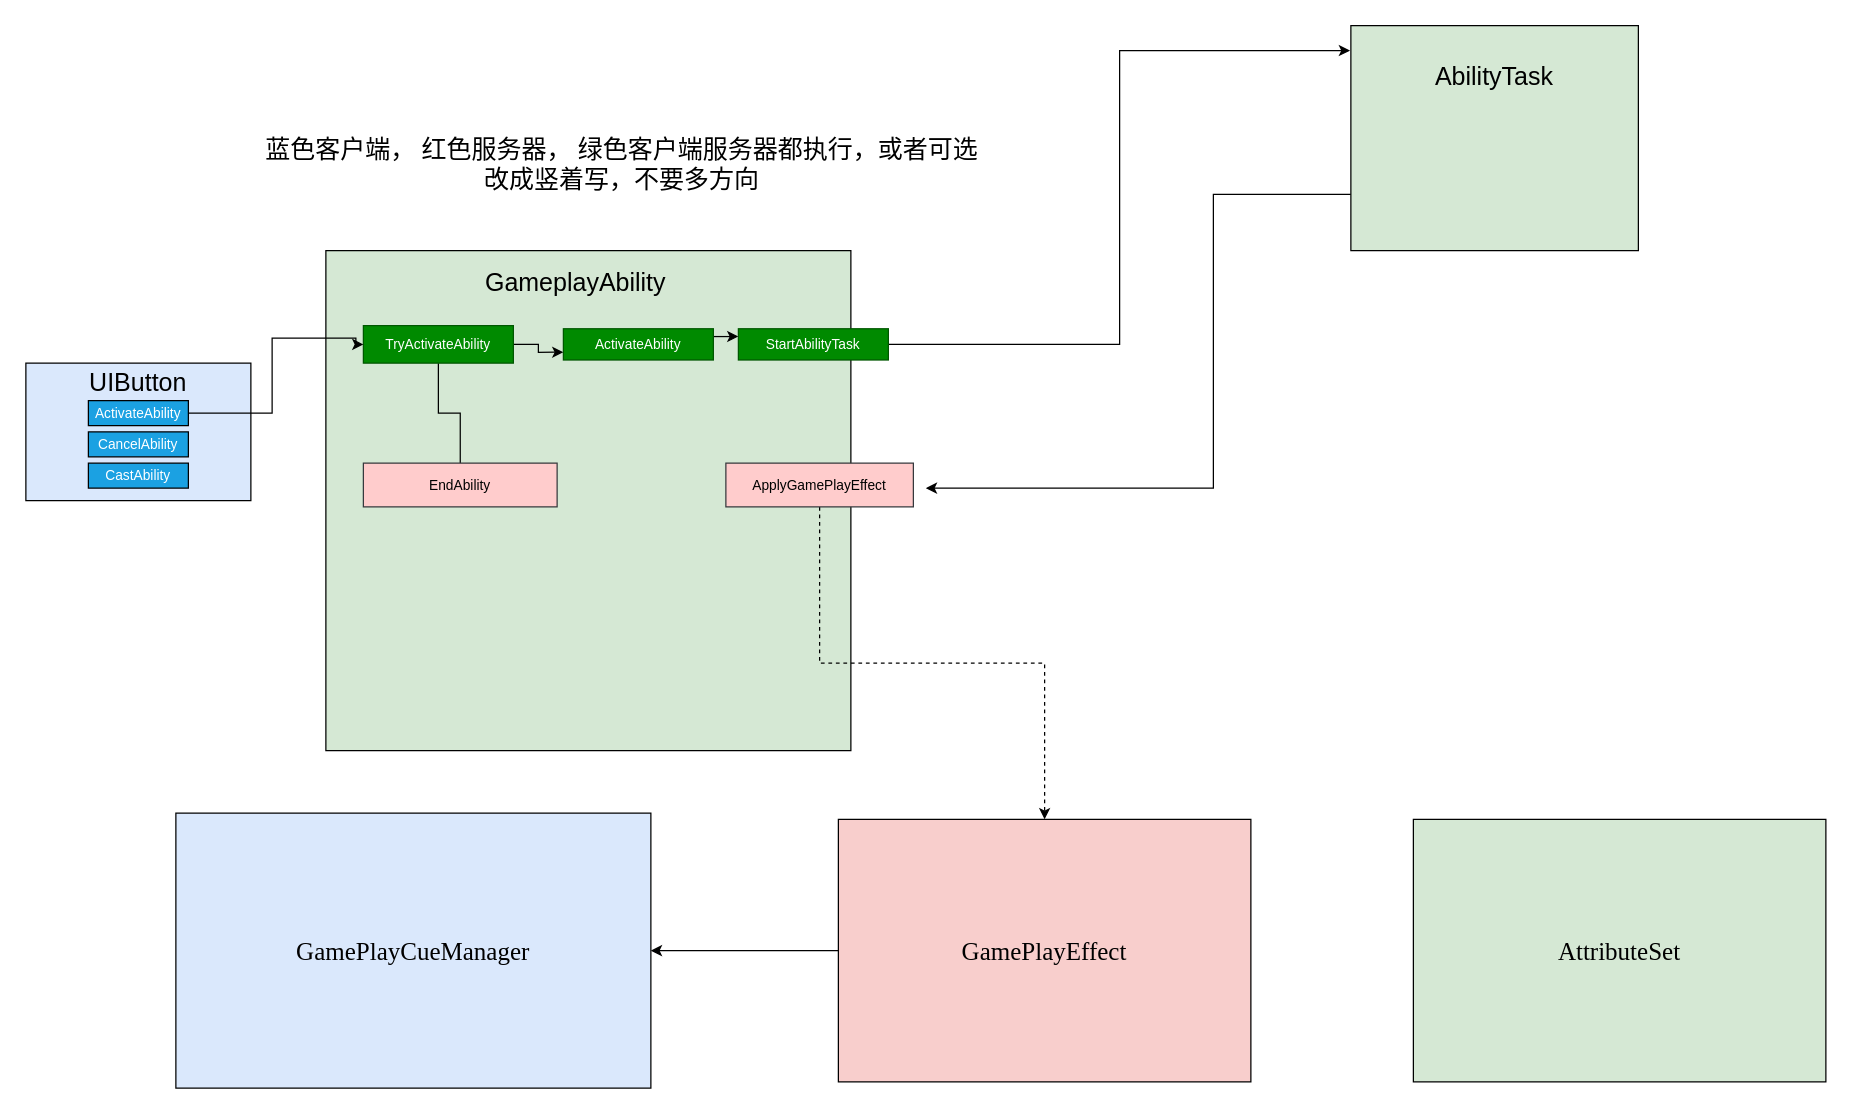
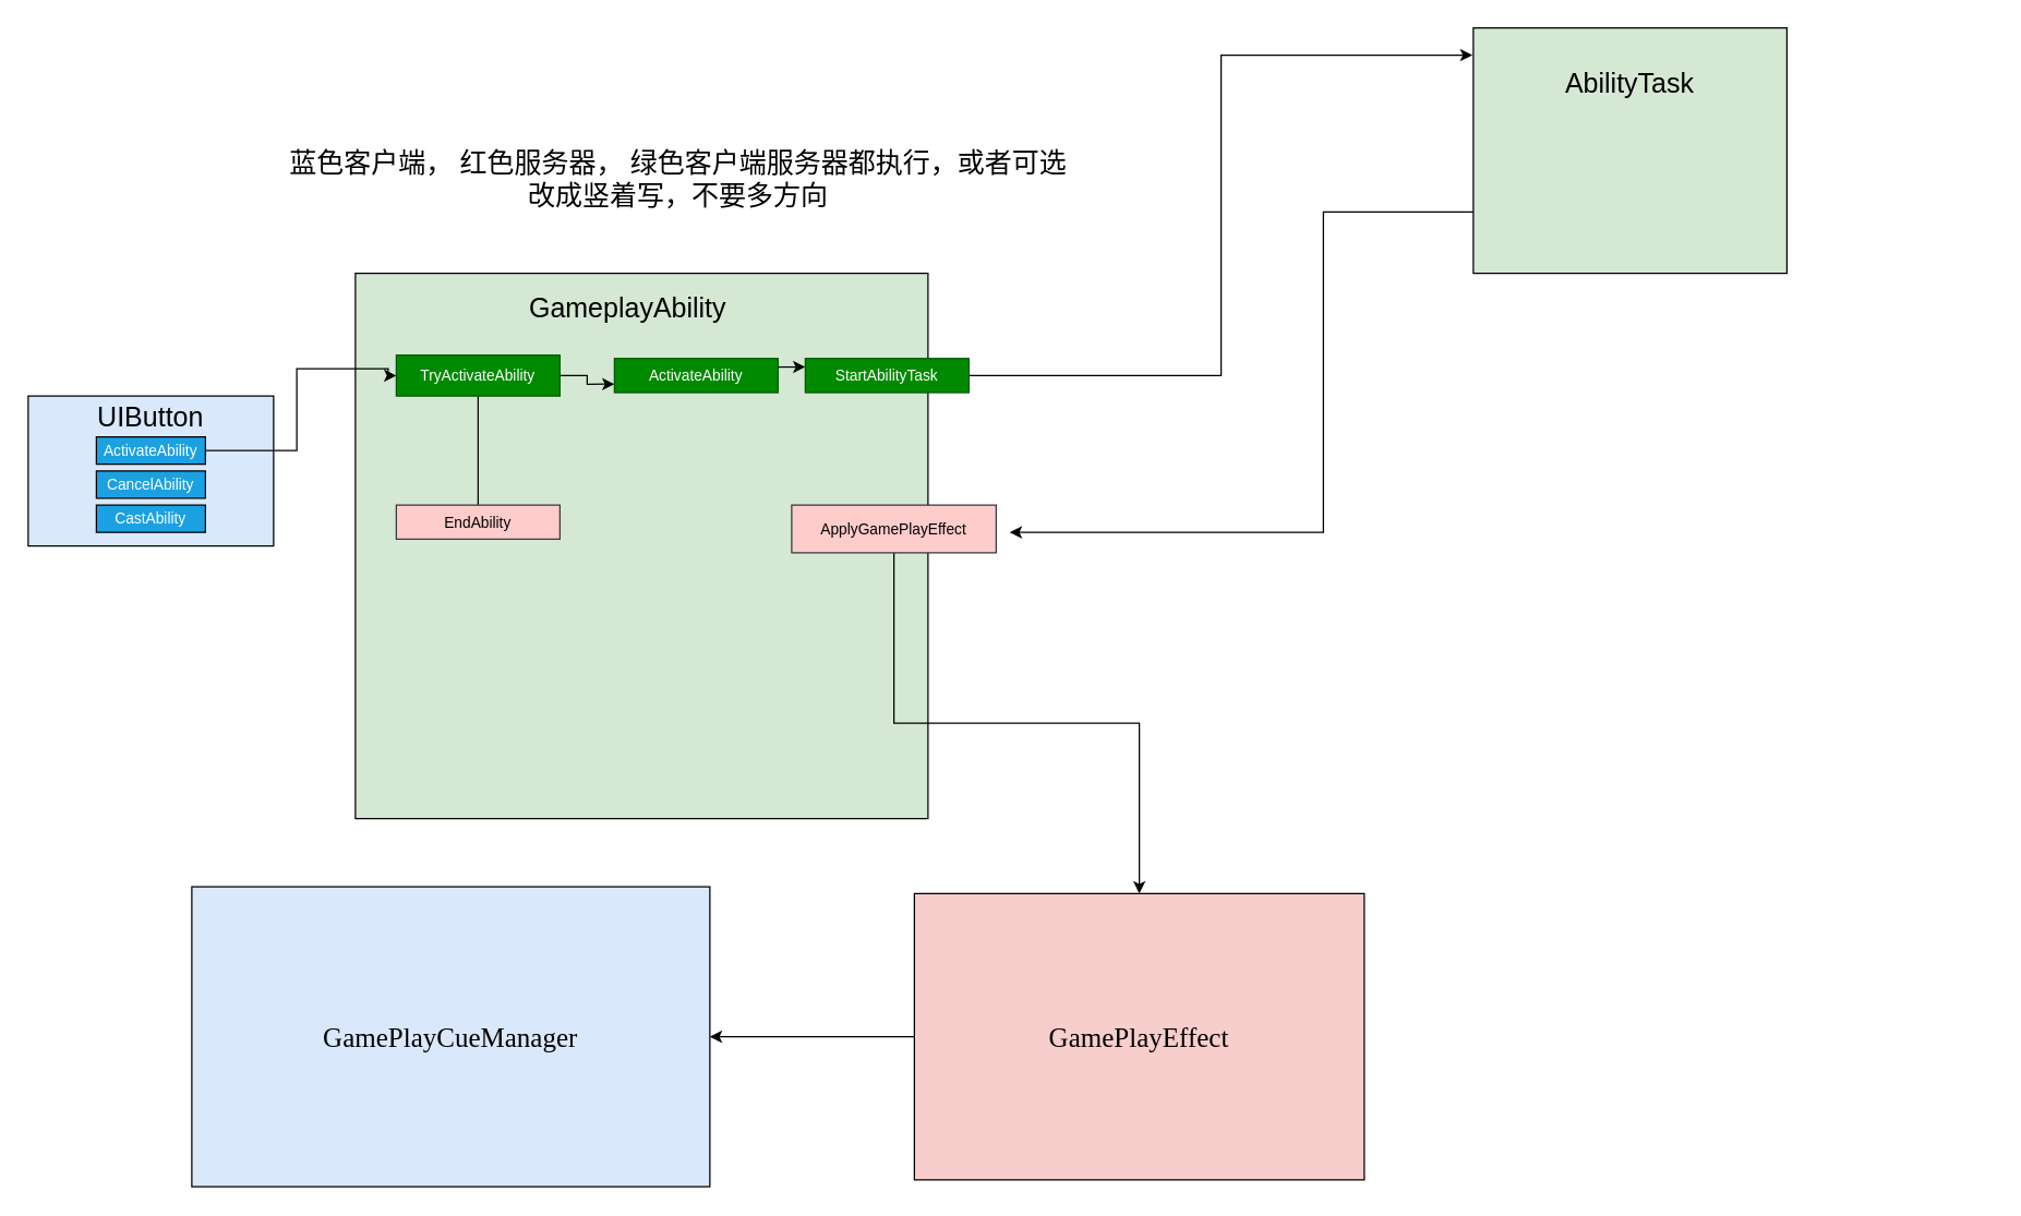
- <mxCell id="15" value="&lt;span style=&quot;font-size: 11px;&quot;&gt;EndAbility&lt;/span&gt;" style="rounded=0;whiteSpace=wrap;html=1;sketch=0;hachureGap=4;jiggle=2;curveFitting=1;fontFamily=Helvetica;fontSize=20;fillColor=#ffcccc;strokeColor=#36393d;verticalAlign=middle;labelPosition=center;verticalLabelPosition=middle;align=center;spacing=0;spacingBottom=8;" vertex="1" parent="1"><mxGeometry x="290" y="370" width="155" height="35" as="geometry" /></mxCell>
+ <mxCell id="15" value="&lt;span style=&quot;font-size: 11px;&quot;&gt;EndAbility&lt;/span&gt;" style="rounded=0;whiteSpace=wrap;html=1;sketch=0;hachureGap=4;jiggle=2;curveFitting=1;fontFamily=Helvetica;fontSize=20;fillColor=#ffcccc;strokeColor=#36393d;verticalAlign=middle;labelPosition=center;verticalLabelPosition=middle;align=center;spacing=0;spacingBottom=8;" vertex="1" parent="1"><mxGeometry x="290" y="370" width="120" height="25" as="geometry" /></mxCell>
- <mxCell id="21" value="" style="edgeStyle=orthogonalEdgeStyle;rounded=0;sketch=0;hachureGap=4;jiggle=2;curveFitting=1;orthogonalLoop=1;jettySize=auto;html=1;fontFamily=Helvetica;fontSize=11;fontColor=#000000;dashed=1;" edge="1" parent="1" source="22" target="24"><mxGeometry relative="1" as="geometry"><mxPoint x="920" y="710" as="targetPoint" /></mxGeometry></mxCell>
+ <mxCell id="21" value="" style="edgeStyle=orthogonalEdgeStyle;rounded=0;sketch=0;hachureGap=4;jiggle=2;curveFitting=1;orthogonalLoop=1;jettySize=auto;html=1;fontFamily=Helvetica;fontSize=11;fontColor=#000000;" edge="1" parent="1" source="22" target="24"><mxGeometry relative="1" as="geometry"><mxPoint x="920" y="710" as="targetPoint" /></mxGeometry></mxCell>
- <mxCell id="27" value="AttributeSet" style="rounded=0;whiteSpace=wrap;html=1;hachureGap=4;fontFamily=Architects Daughter;fontSource=https%3A%2F%2Ffonts.googleapis.com%2Fcss%3Ffamily%3DArchitects%2BDaughter;fontSize=20;fillColor=#d5e8d4;strokeColor=#000000;" vertex="1" parent="1"><mxGeometry x="1130" y="655" width="330" height="210" as="geometry" /></mxCell>
